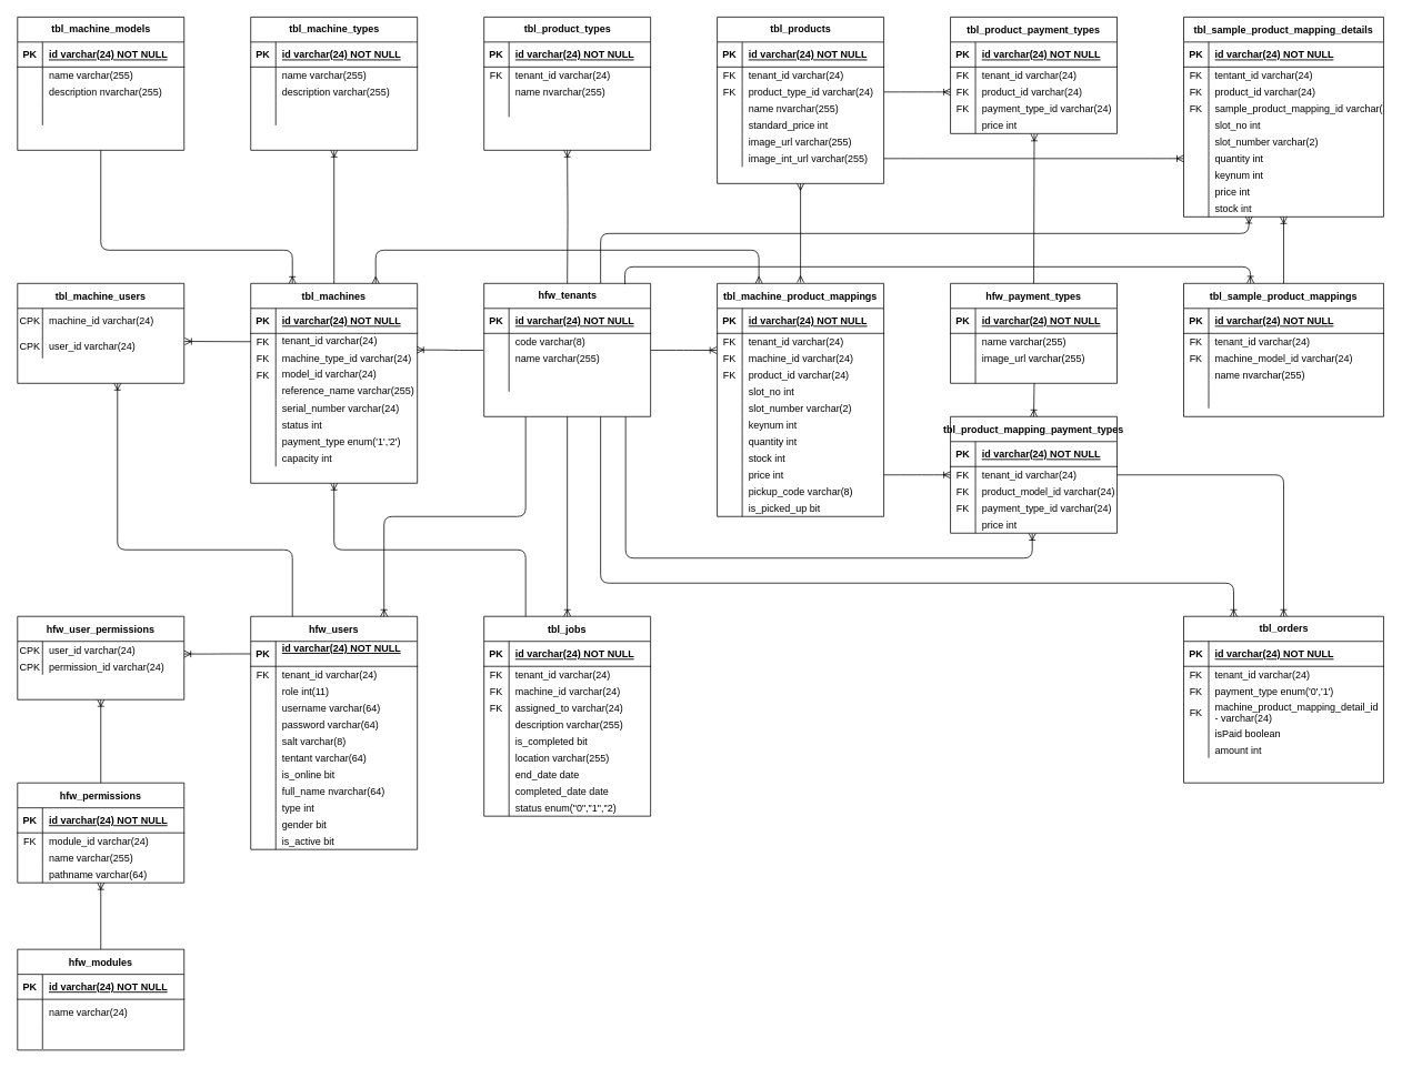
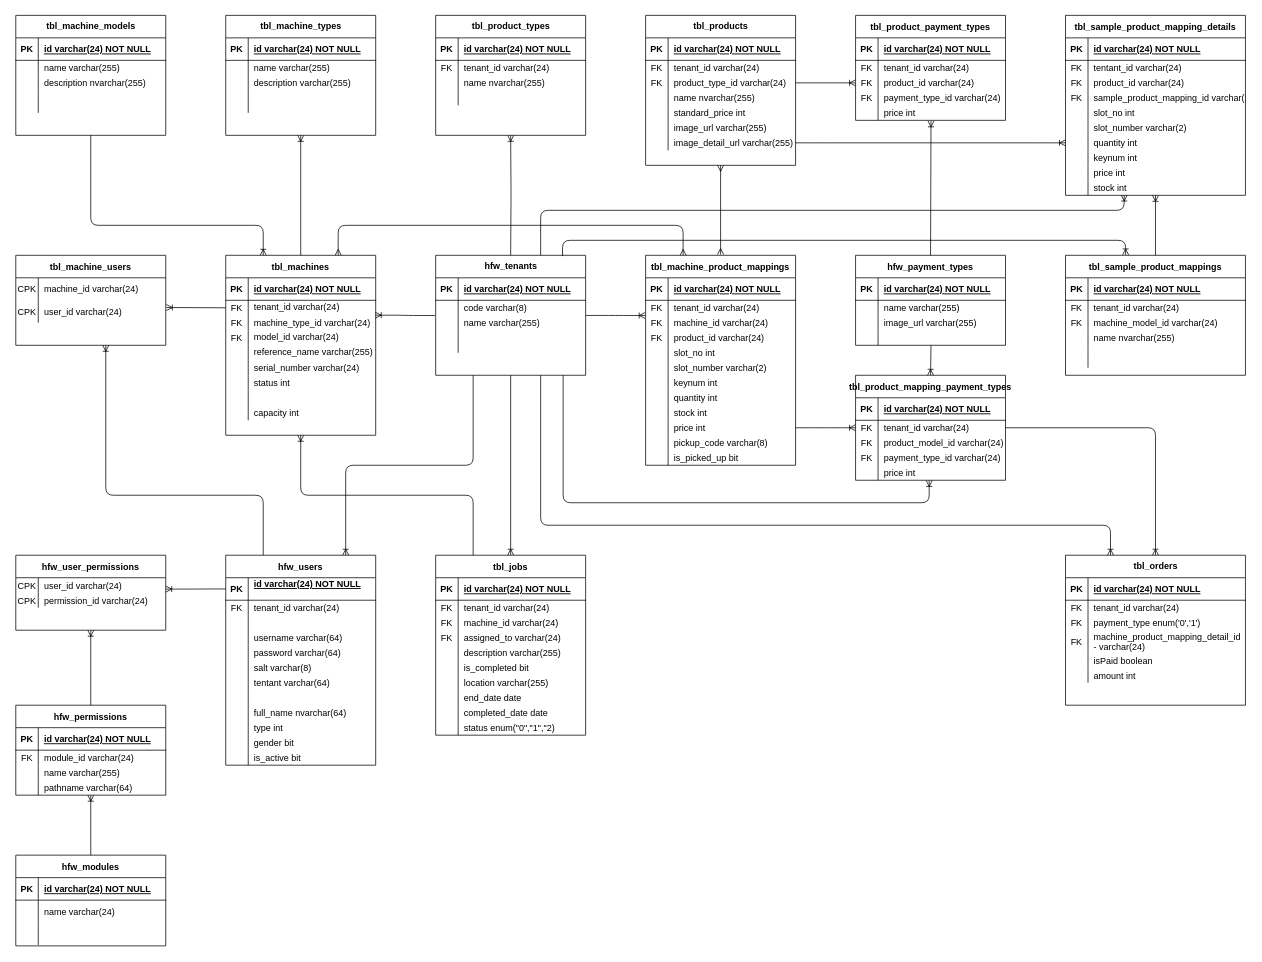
- <mxCell id="90" value="image_int_url varchar(255)" style="shape=partialRectangle;connectable=0;fillColor=none;top=0;left=0;bottom=0;right=0;align=left;spacingLeft=6;overflow=hidden;" parent="88" vertex="1"><mxGeometry x="30" width="170" height="20" as="geometry" /></mxCell>
+ <mxCell id="90" value="image_detail_url varchar(255)" style="shape=partialRectangle;connectable=0;fillColor=none;top=0;left=0;bottom=0;right=0;align=left;spacingLeft=6;overflow=hidden;" parent="88" vertex="1"><mxGeometry x="30" width="170" height="20" as="geometry" /></mxCell>
- <mxCell id="26" value="payment_type enum('1','2')" style="shape=partialRectangle;connectable=0;fillColor=none;top=0;left=0;bottom=0;right=0;align=left;spacingLeft=6;overflow=hidden;" parent="24" vertex="1"><mxGeometry x="30" width="170" height="20" as="geometry" /></mxCell>
- <mxCell id="228" value="role int(11)" style="shape=partialRectangle;connectable=0;fillColor=none;top=0;left=0;bottom=0;right=0;align=left;spacingLeft=6;overflow=hidden;" parent="226" vertex="1"><mxGeometry x="30" width="170" height="20" as="geometry" /></mxCell>
- <mxCell id="243" value="is_online bit" style="shape=partialRectangle;connectable=0;fillColor=none;top=0;left=0;bottom=0;right=0;align=left;spacingLeft=6;overflow=hidden;" parent="241" vertex="1"><mxGeometry x="30" width="170" height="20" as="geometry" /></mxCell>
